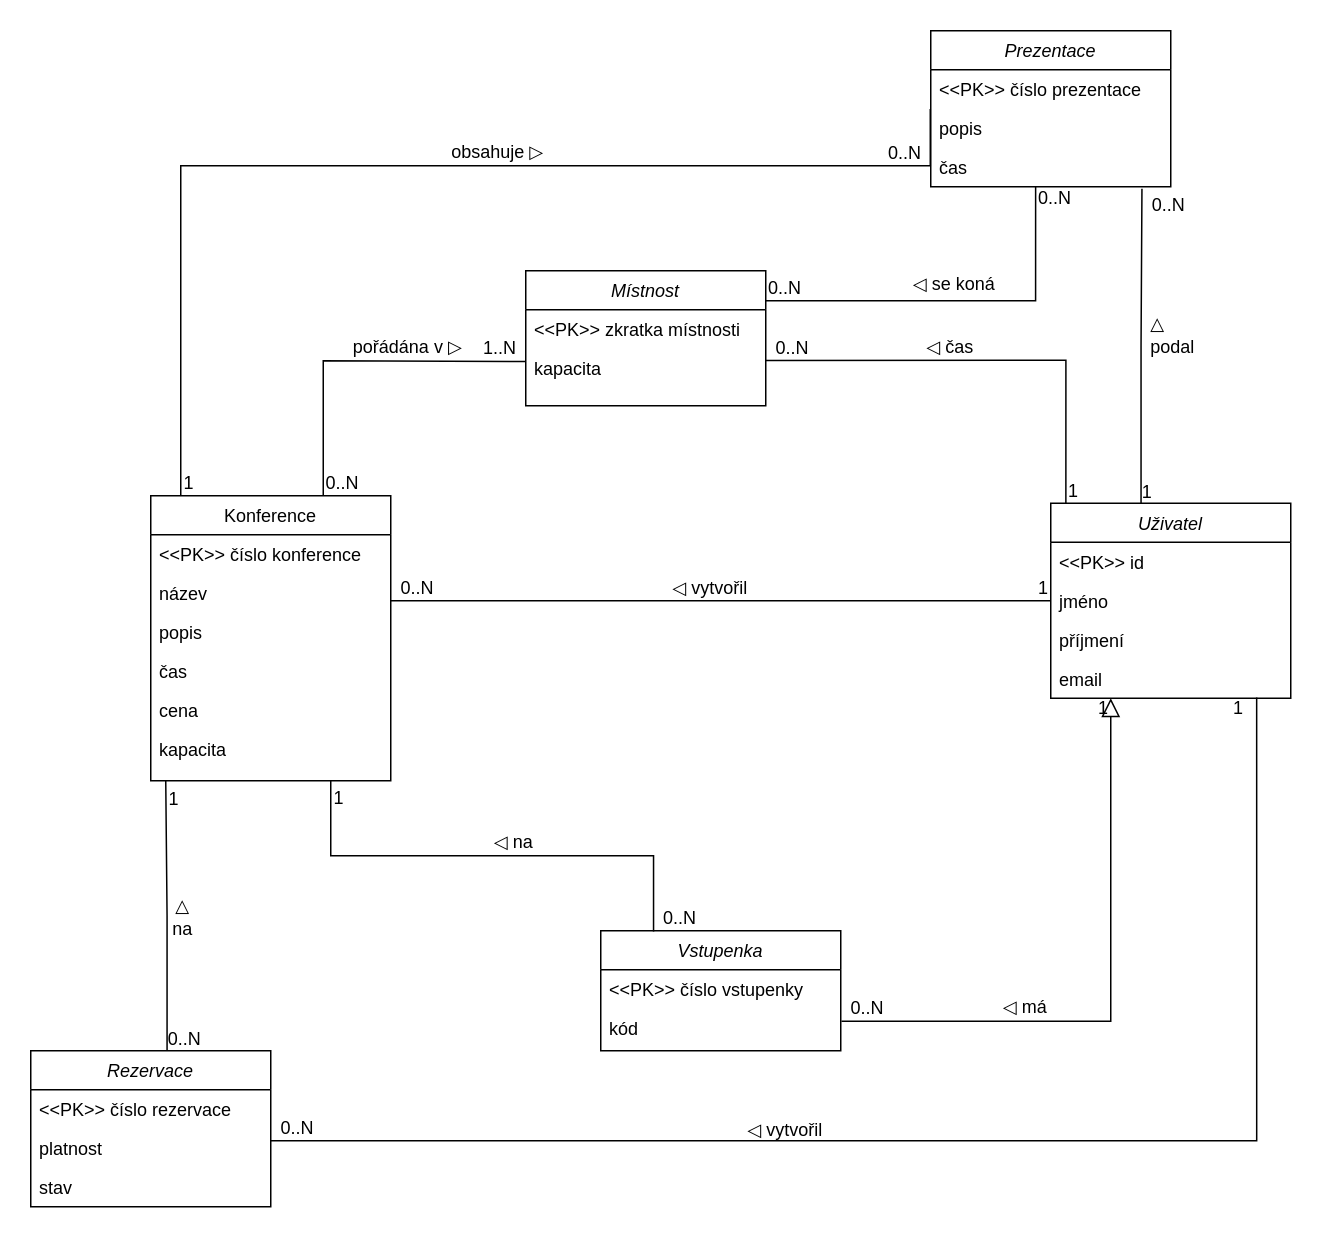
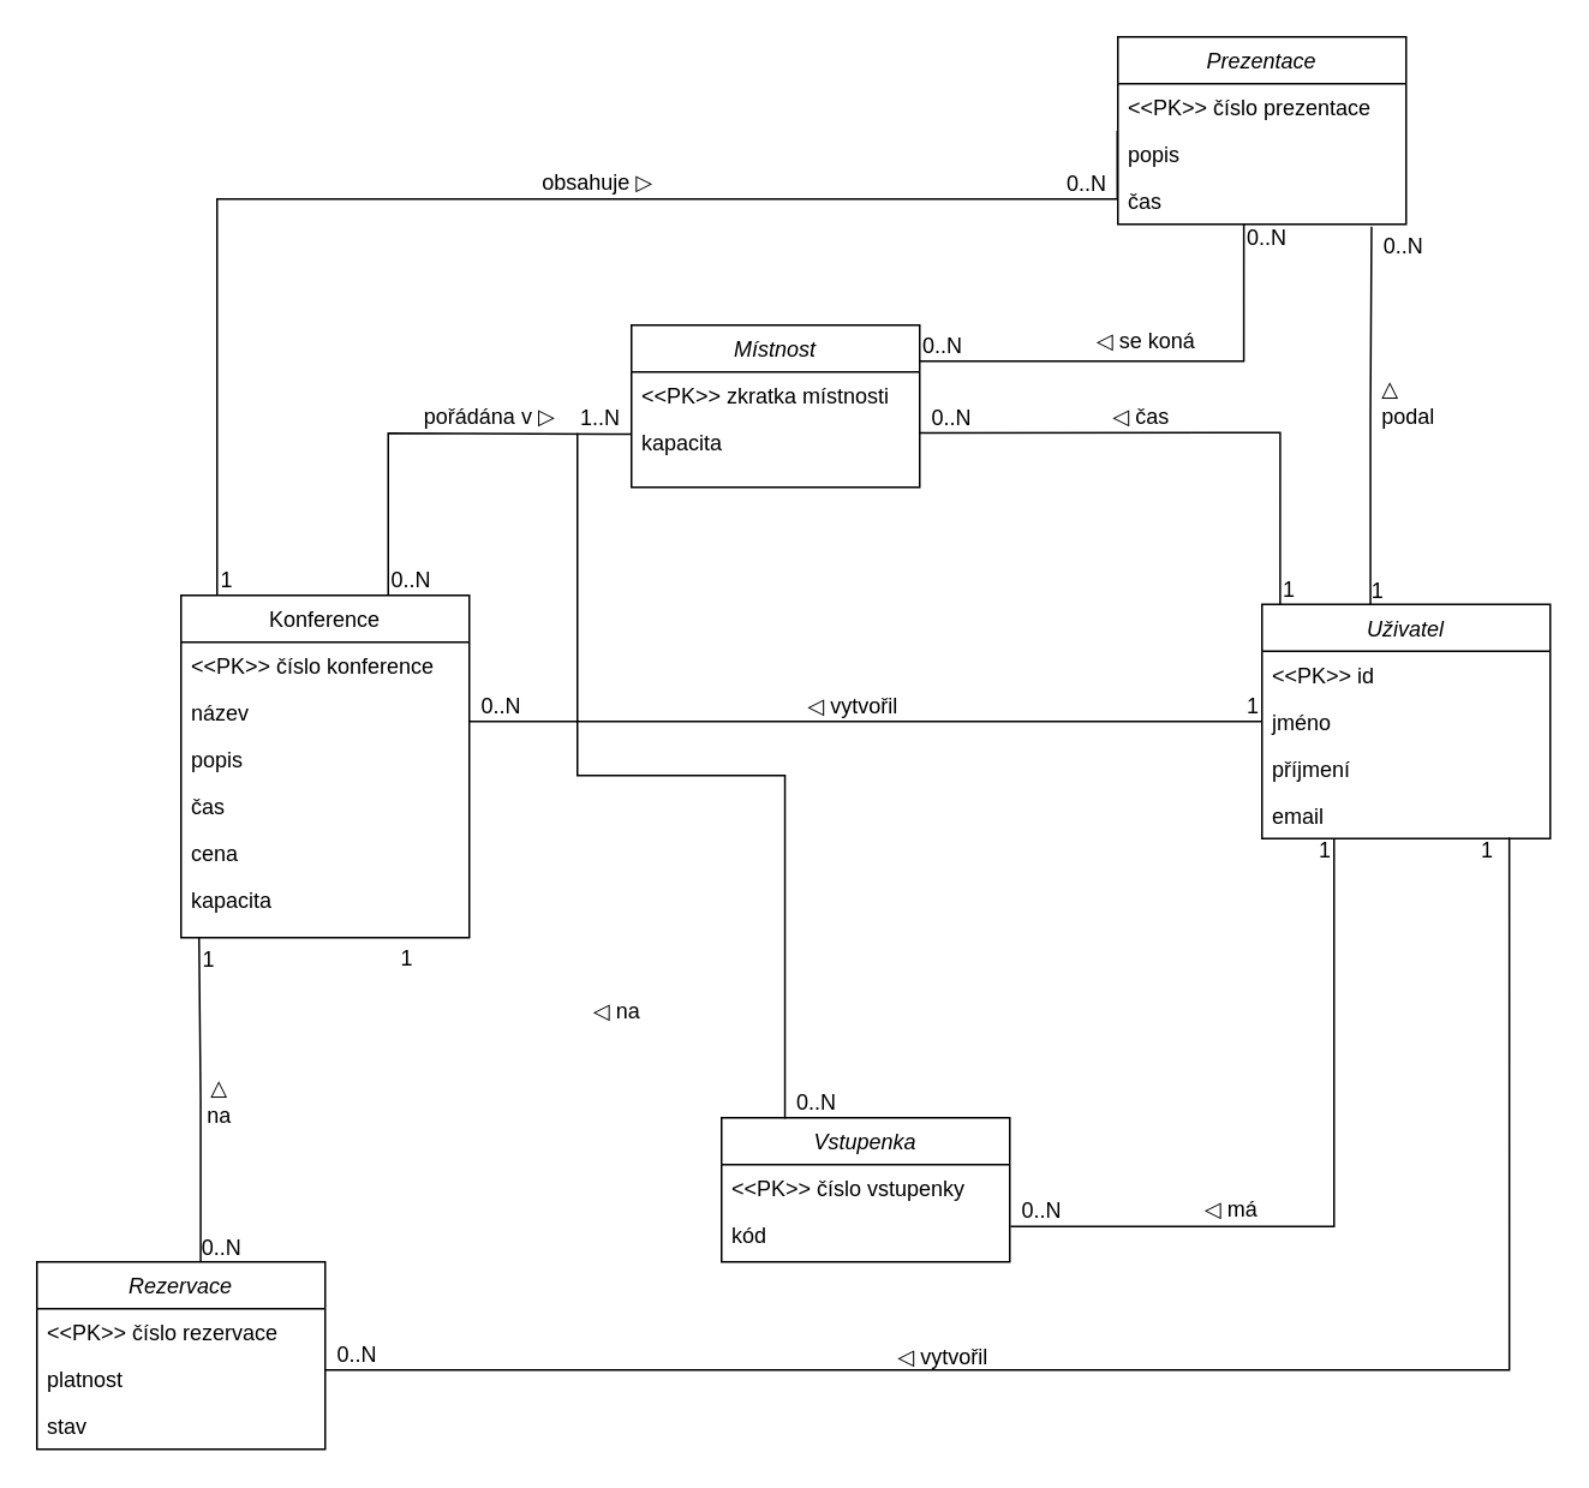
- <mxCell id="57" value="" style="endArrow=block;endSize=10;endFill=0;shadow=0;strokeWidth=1;rounded=0;edgeStyle=orthogonalEdgeStyle;elbow=vertical;exitX=1.003;exitY=0.318;exitDx=0;exitDy=0;entryX=0.25;entryY=1;entryDx=0;entryDy=0;exitPerimeter=0;" edge="1" parent="1" source="24" target="2"><mxGeometry width="160" relative="1" as="geometry"><mxPoint x="570" y="699.97" as="sourcePoint" /><mxPoint x="740" y="569.97" as="targetPoint" /><Array as="points"><mxPoint x="740" y="680" /></Array></mxGeometry></mxCell>
+ <mxCell id="57" value="" style="endArrow=none;endSize=10;endFill=0;shadow=0;strokeWidth=1;rounded=0;edgeStyle=orthogonalEdgeStyle;elbow=vertical;exitX=1.003;exitY=0.318;exitDx=0;exitDy=0;entryX=0.25;entryY=1;entryDx=0;entryDy=0;exitPerimeter=0;" edge="1" parent="1" source="24" target="2"><mxGeometry width="160" relative="1" as="geometry"><mxPoint x="570" y="699.97" as="sourcePoint" /><mxPoint x="740" y="569.97" as="targetPoint" /><Array as="points"><mxPoint x="740" y="680" /></Array></mxGeometry></mxCell>
- <mxCell id="32" value="" style="endArrow=none;endSize=10;endFill=0;shadow=0;strokeWidth=1;rounded=0;curved=0;edgeStyle=elbowEdgeStyle;elbow=vertical;exitX=0.22;exitY=0.006;exitDx=0;exitDy=0;exitPerimeter=0;entryX=0.75;entryY=1;entryDx=0;entryDy=0;" edge="1" parent="1" source="22" target="7"><mxGeometry width="160" relative="1" as="geometry"><mxPoint x="440" y="660" as="sourcePoint" /><mxPoint x="290" y="558" as="targetPoint" /></mxGeometry></mxCell>
+ <mxCell id="32" value="" style="endArrow=none;endSize=10;endFill=0;shadow=0;strokeWidth=1;rounded=0;curved=0;edgeStyle=elbowEdgeStyle;elbow=vertical;exitX=0.22;exitY=0.006;exitDx=0;exitDy=0;exitPerimeter=0;" edge="1" parent="1" source="22" target="43"><mxGeometry width="160" relative="1" as="geometry"><mxPoint x="440" y="660" as="sourcePoint" /><mxPoint x="290" y="558" as="targetPoint" /></mxGeometry></mxCell>
